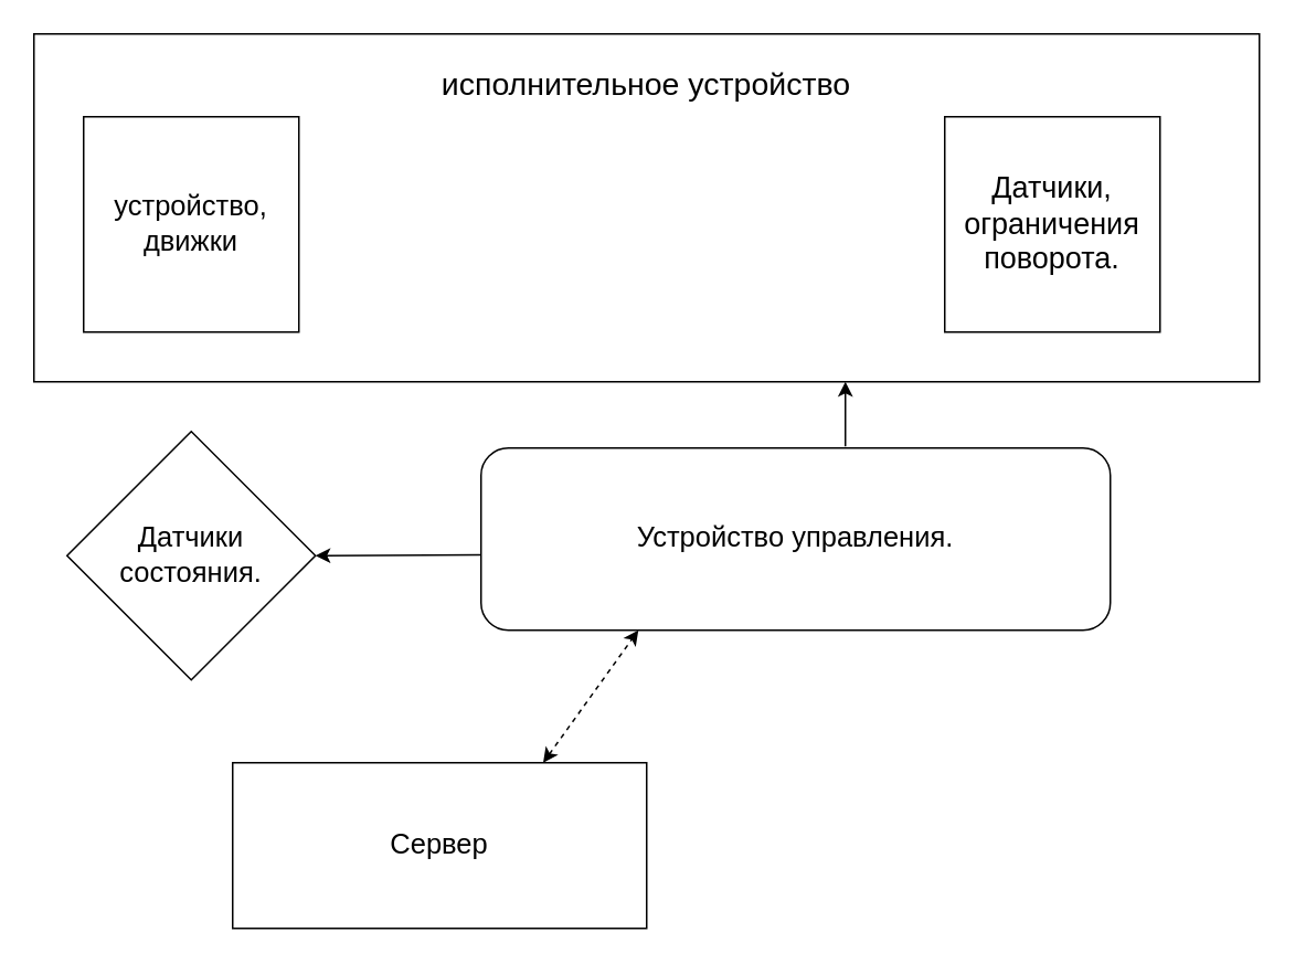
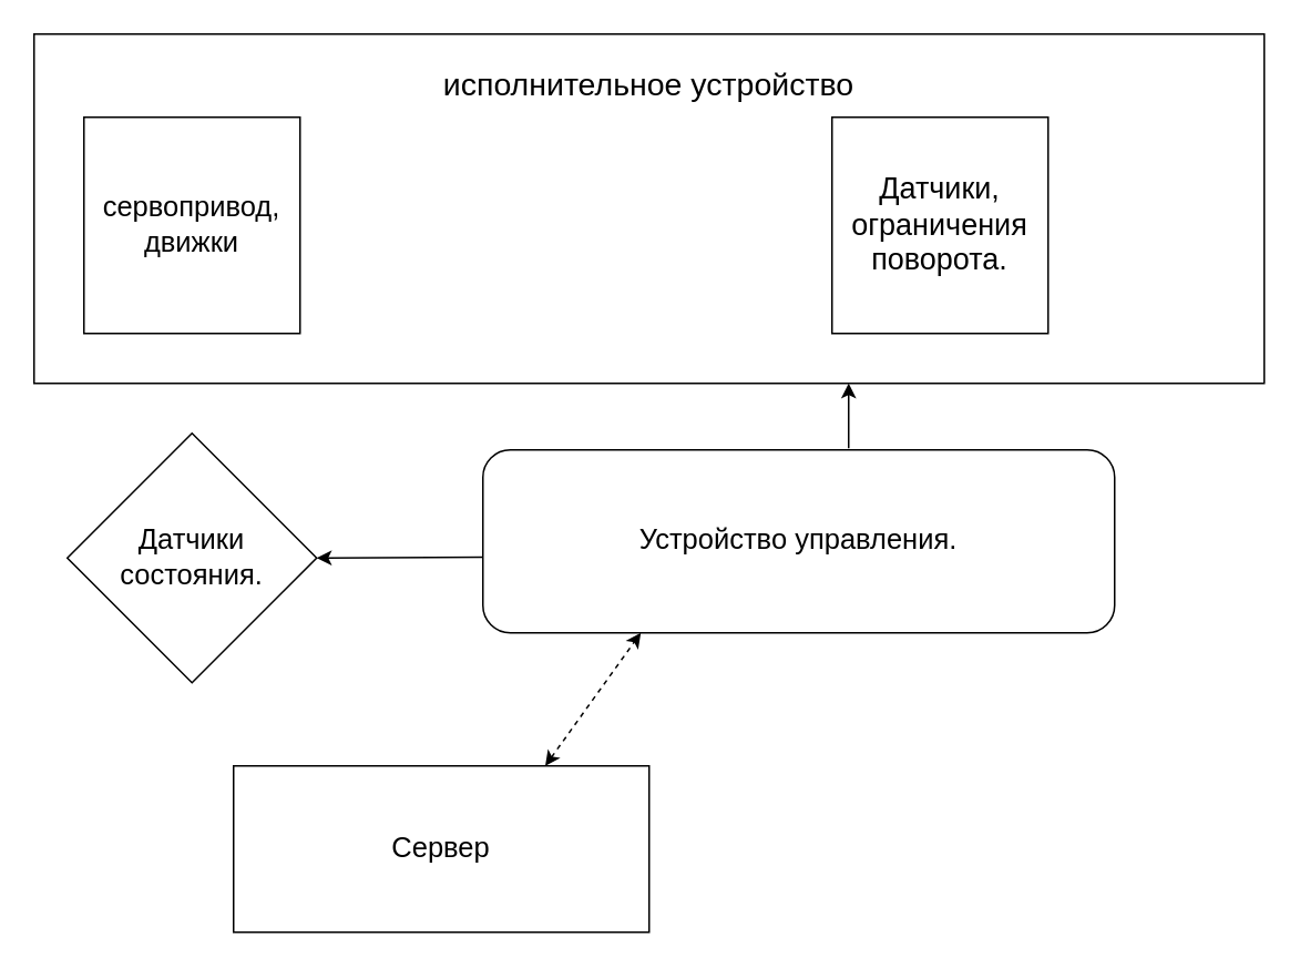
- <mxCell id="4" value="&lt;font style=&quot;font-size: 17px&quot;&gt;устройство, движки&lt;/font&gt;" style="whiteSpace=wrap;html=1;aspect=fixed;" vertex="1" parent="1"><mxGeometry x="50" y="70" width="130" height="130" as="geometry" /></mxCell>
+ <mxCell id="4" value="&lt;font style=&quot;font-size: 17px&quot;&gt;сервопривод, движки&lt;/font&gt;" style="whiteSpace=wrap;html=1;aspect=fixed;" vertex="1" parent="1"><mxGeometry x="50" y="70" width="130" height="130" as="geometry" /></mxCell>
- <mxCell id="5" value="&lt;font style=&quot;font-size: 18px&quot;&gt;Датчики, ограничения поворота.&lt;/font&gt;" style="whiteSpace=wrap;html=1;aspect=fixed;" vertex="1" parent="1"><mxGeometry x="570" y="70" width="130" height="130" as="geometry" /></mxCell>
+ <mxCell id="5" value="&lt;font style=&quot;font-size: 18px&quot;&gt;Датчики, ограничения поворота.&lt;/font&gt;" style="whiteSpace=wrap;html=1;aspect=fixed;" vertex="1" parent="1"><mxGeometry x="500" y="70" width="130" height="130" as="geometry" /></mxCell>
